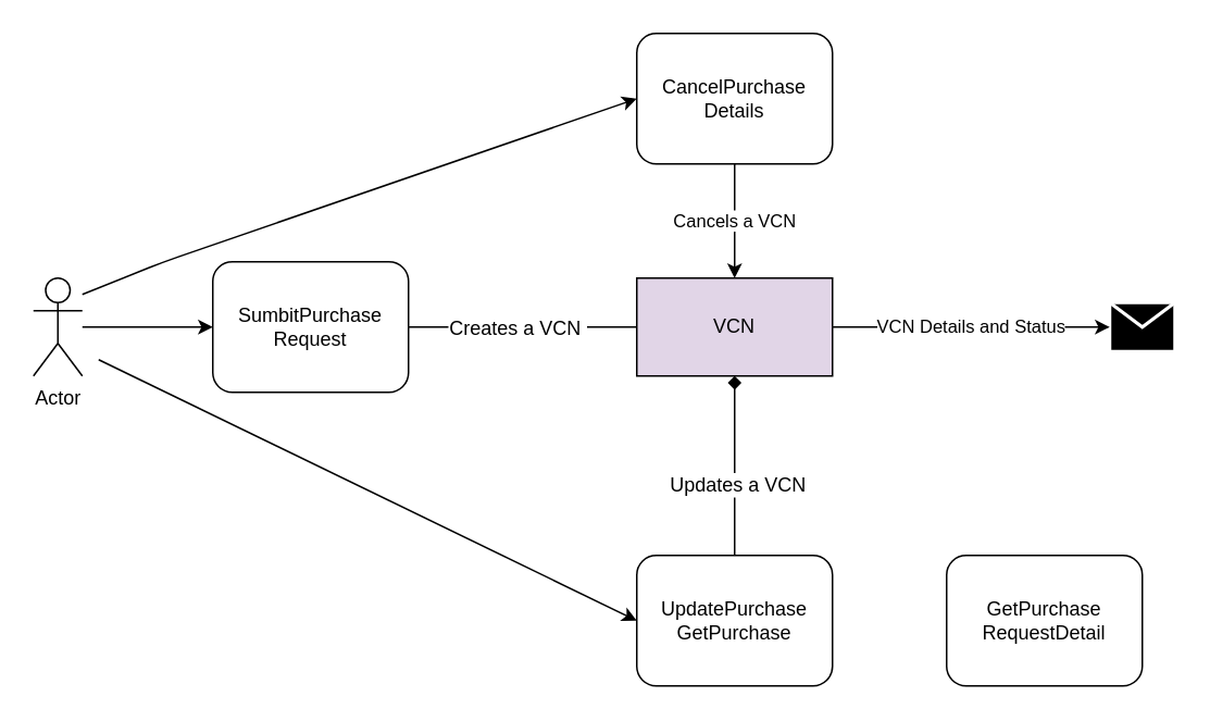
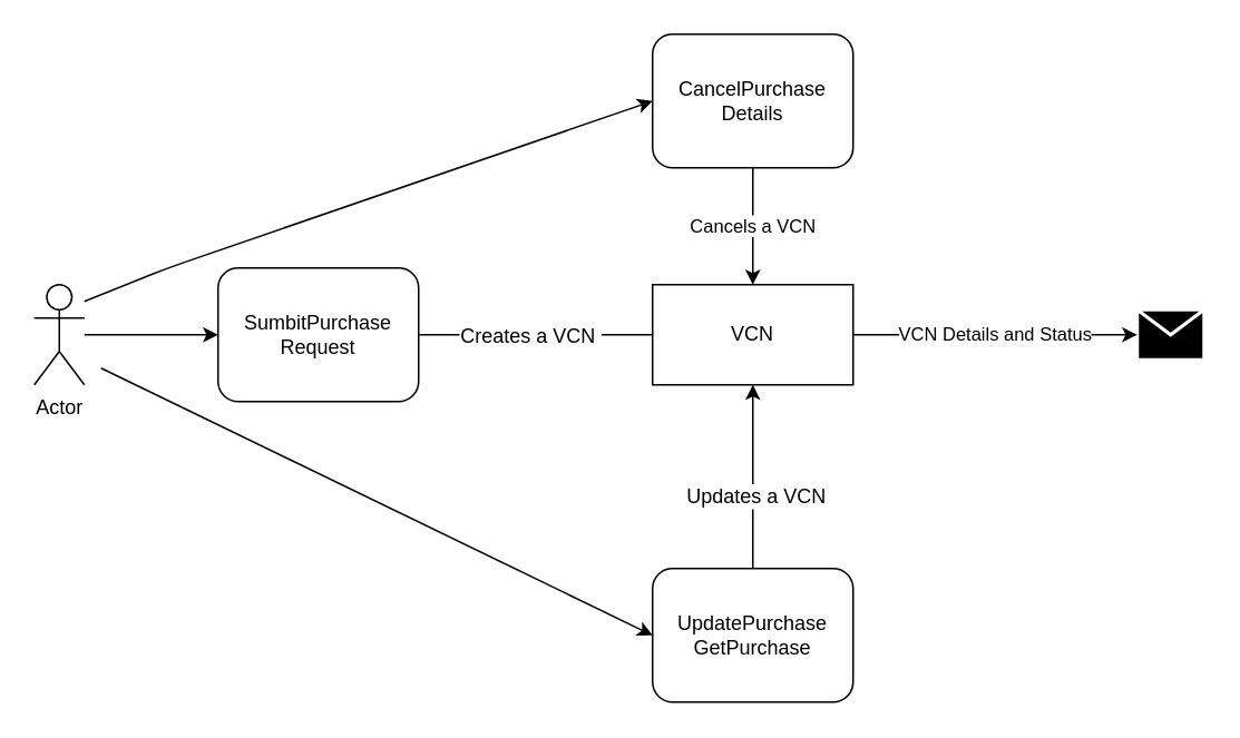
- <mxCell id="15" value="VCN" style="rounded=0;whiteSpace=wrap;html=1;fillColor=#e1d5e7;" parent="1" vertex="1"><mxGeometry x="390" y="170" width="120" height="60" as="geometry" /></mxCell>
+ <mxCell id="15" value="VCN" style="rounded=0;whiteSpace=wrap;html=1;" parent="1" vertex="1"><mxGeometry x="390" y="170" width="120" height="60" as="geometry" /></mxCell>
- <mxCell id="8" value="" style="edgeStyle=orthogonalEdgeStyle;rounded=0;orthogonalLoop=1;jettySize=auto;html=1;entryX=0.5;entryY=1;entryDx=0;entryDy=0;endArrow=diamond;" parent="1" source="10" target="15" edge="1"><mxGeometry relative="1" as="geometry"><mxPoint x="480" y="260" as="targetPoint" /></mxGeometry></mxCell>
+ <mxCell id="8" value="" style="edgeStyle=orthogonalEdgeStyle;rounded=0;orthogonalLoop=1;jettySize=auto;html=1;entryX=0.5;entryY=1;entryDx=0;entryDy=0;" parent="1" source="10" target="15" edge="1"><mxGeometry relative="1" as="geometry"><mxPoint x="480" y="260" as="targetPoint" /></mxGeometry></mxCell>
- <mxCell id="11" value="GetPurchase RequestDetail" style="shape=ext;rounded=1;html=1;whiteSpace=wrap;" parent="1" vertex="1"><mxGeometry x="580" y="340" width="120" height="80" as="geometry" /></mxCell>
